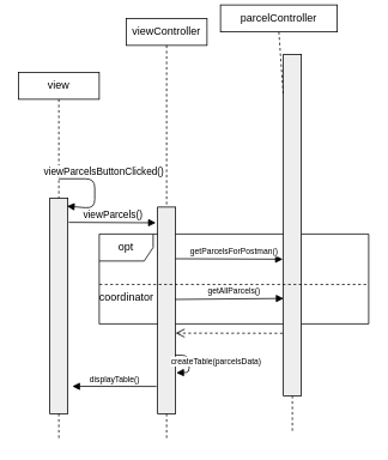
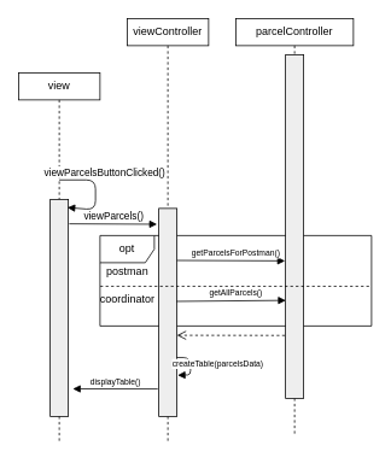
- <mxCell id="3" value="parcelController" style="shape=rect;html=1;whiteSpace=wrap;align=center;" parent="1" vertex="1"><mxGeometry x="245" y="5" width="130" height="30" as="geometry" /></mxCell>
+ <mxCell id="3" value="parcelController" style="shape=rect;html=1;whiteSpace=wrap;align=center;" parent="1" vertex="1"><mxGeometry x="260" y="20" width="130" height="30" as="geometry" /></mxCell>
+ <mxCell id="13" value="postman" style="text;html=1;align=center;verticalAlign=middle;resizable=0;points=[];autosize=1;" parent="1" vertex="1"><mxGeometry x="110" y="290" width="60" height="20" as="geometry" /></mxCell>
